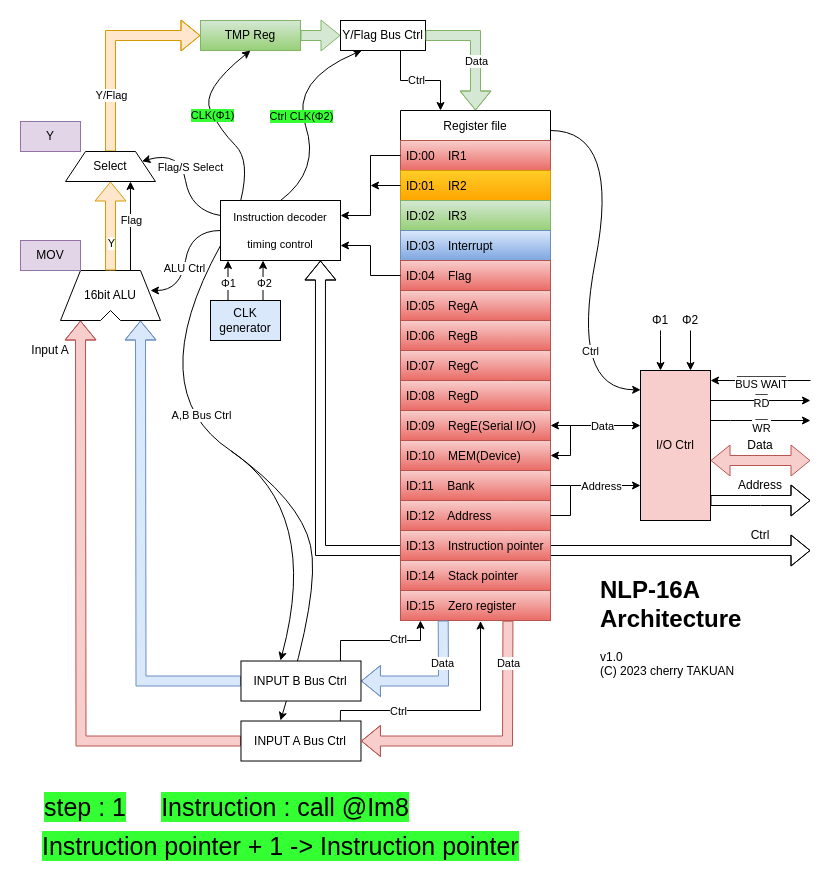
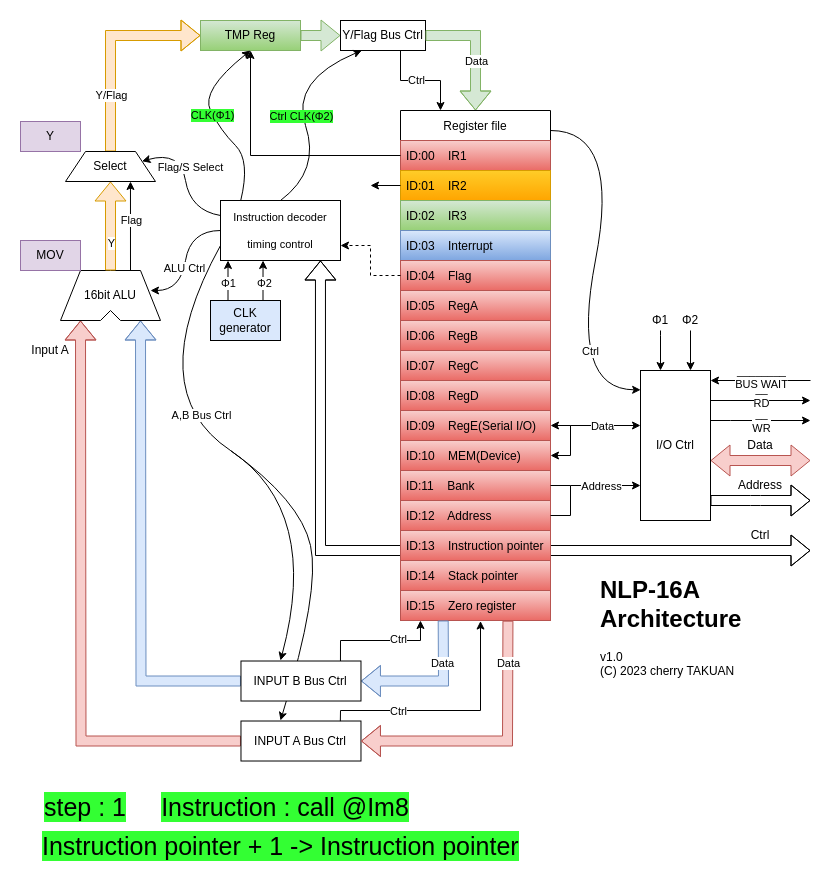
- <mxCell id="56" style="edgeStyle=orthogonalEdgeStyle;rounded=0;orthogonalLoop=1;jettySize=auto;html=1;exitX=0;exitY=0.5;exitDx=0;exitDy=0;entryX=1;entryY=0.25;entryDx=0;entryDy=0;" parent="1" source="6" target="23" edge="1"><mxGeometry relative="1" as="geometry" /></mxCell>
+ <mxCell id="56" style="edgeStyle=orthogonalEdgeStyle;rounded=0;orthogonalLoop=1;jettySize=auto;html=1;exitX=0;exitY=0.5;exitDx=0;exitDy=0;" parent="1" source="6" target="4" edge="1"><mxGeometry relative="1" as="geometry" /></mxCell>
- <mxCell id="58" style="edgeStyle=orthogonalEdgeStyle;rounded=0;orthogonalLoop=1;jettySize=auto;html=1;exitX=0;exitY=0.5;exitDx=0;exitDy=0;entryX=1;entryY=0.75;entryDx=0;entryDy=0;" parent="1" source="10" target="23" edge="1"><mxGeometry relative="1" as="geometry" /></mxCell>
+ <mxCell id="58" style="edgeStyle=orthogonalEdgeStyle;rounded=0;orthogonalLoop=1;jettySize=auto;html=1;exitX=0;exitY=0.5;exitDx=0;exitDy=0;entryX=1;entryY=0.75;entryDx=0;entryDy=0;dashed=1;" parent="1" source="10" target="23" edge="1"><mxGeometry relative="1" as="geometry" /></mxCell>
- <mxCell id="69" value="I/O Ctrl" style="rounded=0;whiteSpace=wrap;html=1;fillColor=#f8cecc;" parent="1" vertex="1"><mxGeometry x="640" y="370" width="70" height="150" as="geometry" /></mxCell>
+ <mxCell id="69" value="I/O Ctrl" style="rounded=0;whiteSpace=wrap;html=1;" parent="1" vertex="1"><mxGeometry x="640" y="370" width="70" height="150" as="geometry" /></mxCell>
